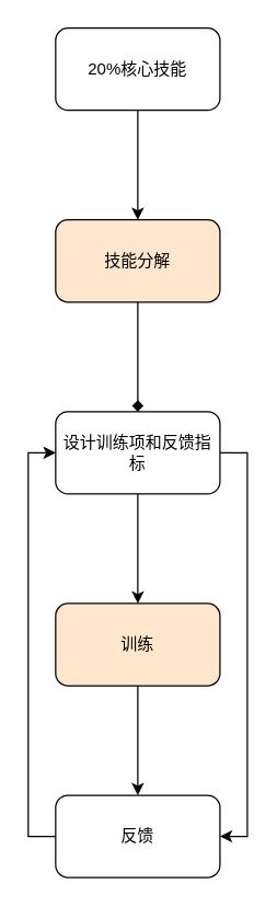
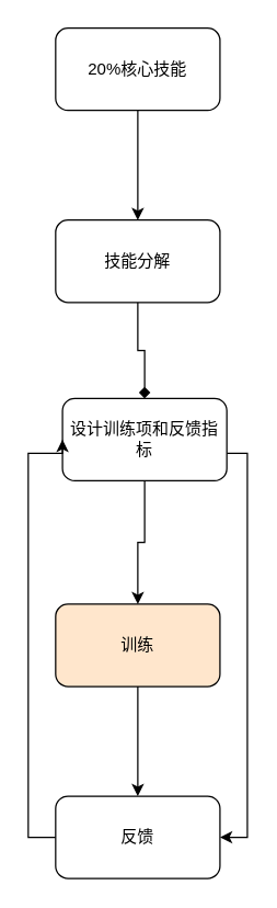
- <mxCell id="3" value="技能分解" style="rounded=1;whiteSpace=wrap;html=1;fillColor=#ffe6cc;" vertex="1" parent="1"><mxGeometry x="40" y="160" width="120" height="60" as="geometry" /></mxCell>
+ <mxCell id="3" value="技能分解" style="rounded=1;whiteSpace=wrap;html=1;" vertex="1" parent="1"><mxGeometry x="40" y="160" width="120" height="60" as="geometry" /></mxCell>
- <mxCell id="6" value="设计训练项和反馈指标" style="whiteSpace=wrap;html=1;rounded=1;" vertex="1" parent="1"><mxGeometry x="40" y="300" width="120" height="60" as="geometry" /></mxCell>
+ <mxCell id="6" value="设计训练项和反馈指标" style="whiteSpace=wrap;html=1;rounded=1;" vertex="1" parent="1"><mxGeometry x="45" y="290" width="120" height="60" as="geometry" /></mxCell>
